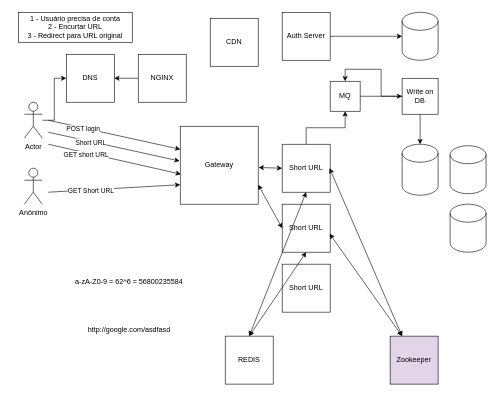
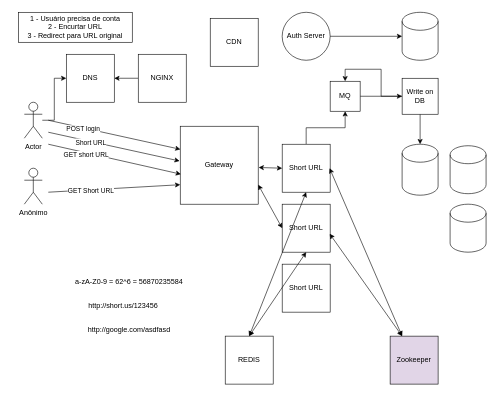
- <mxCell id="5" value="Auth Server" style="whiteSpace=wrap;html=1;aspect=fixed;" vertex="1" parent="1"><mxGeometry x="470" y="20" width="80" height="80" as="geometry" /></mxCell>
+ <mxCell id="5" value="Auth Server" style="ellipse;whiteSpace=wrap;html=1;aspect=fixed;" vertex="1" parent="1"><mxGeometry x="470" y="20" width="80" height="80" as="geometry" /></mxCell>
- <mxCell id="21" value="&lt;div&gt;a-zA-Z0-9 = 62^6 = &lt;span class=&quot;qv3Wpe&quot; id=&quot;cwos&quot;&gt;56800235584&lt;/span&gt;&lt;/div&gt;" style="text;html=1;strokeColor=none;fillColor=none;align=center;verticalAlign=middle;whiteSpace=wrap;rounded=0;" vertex="1" parent="1"><mxGeometry x="75" y="460" width="280" height="20" as="geometry" /></mxCell>
+ <mxCell id="21" value="&lt;div&gt;a-zA-Z0-9 = 62^6 = &lt;span class=&quot;qv3Wpe&quot; id=&quot;cwos&quot;&gt;56870235584&lt;/span&gt;&lt;/div&gt;" style="text;html=1;strokeColor=none;fillColor=none;align=center;verticalAlign=middle;whiteSpace=wrap;rounded=0;" vertex="1" parent="1"><mxGeometry x="75" y="460" width="280" height="20" as="geometry" /></mxCell>
+ <mxCell id="17" value="http://short.us/123456" style="text;html=1;strokeColor=none;fillColor=none;align=center;verticalAlign=middle;whiteSpace=wrap;rounded=0;" vertex="1" parent="1"><mxGeometry x="20" y="500" width="370" height="20" as="geometry" /></mxCell>
